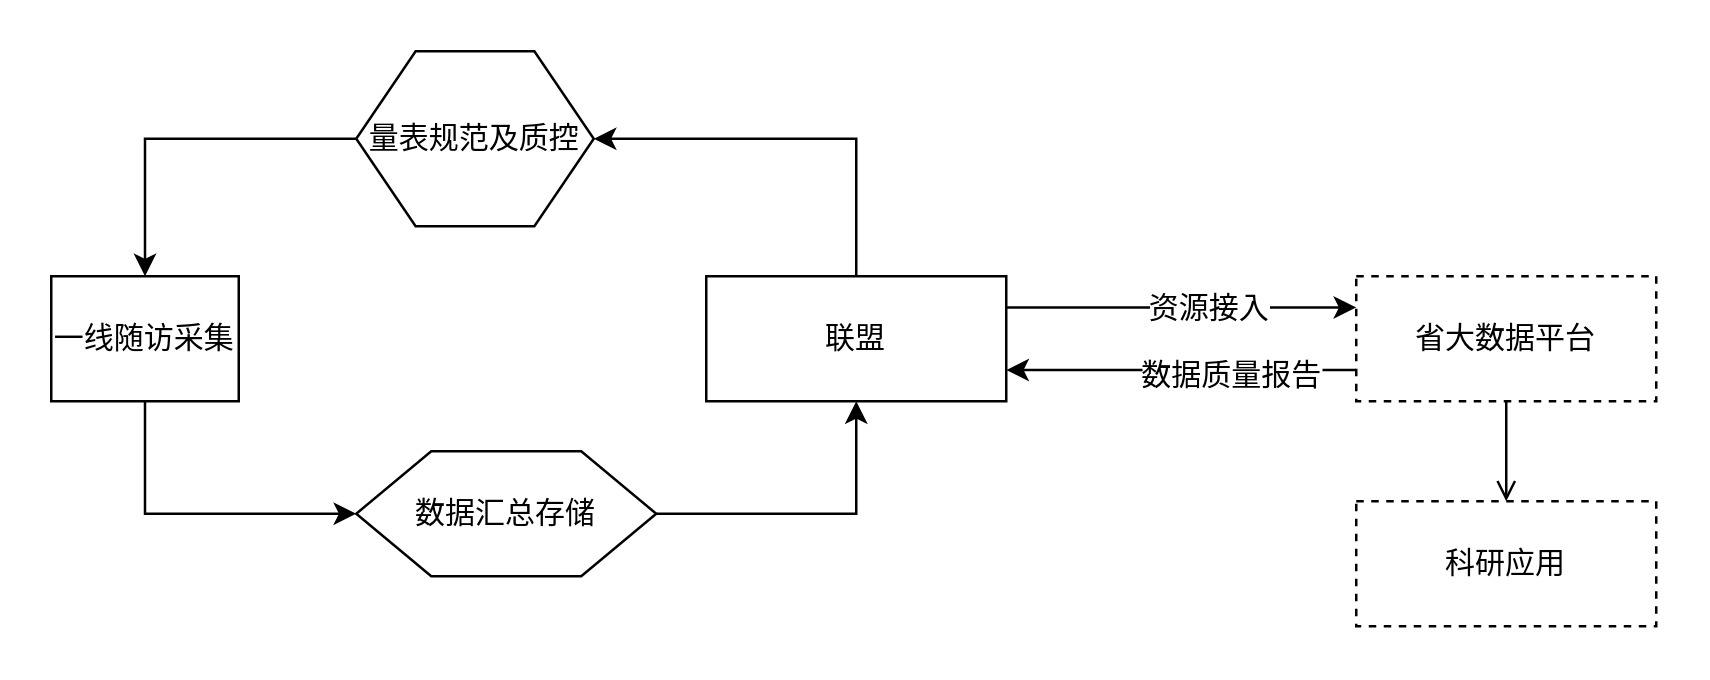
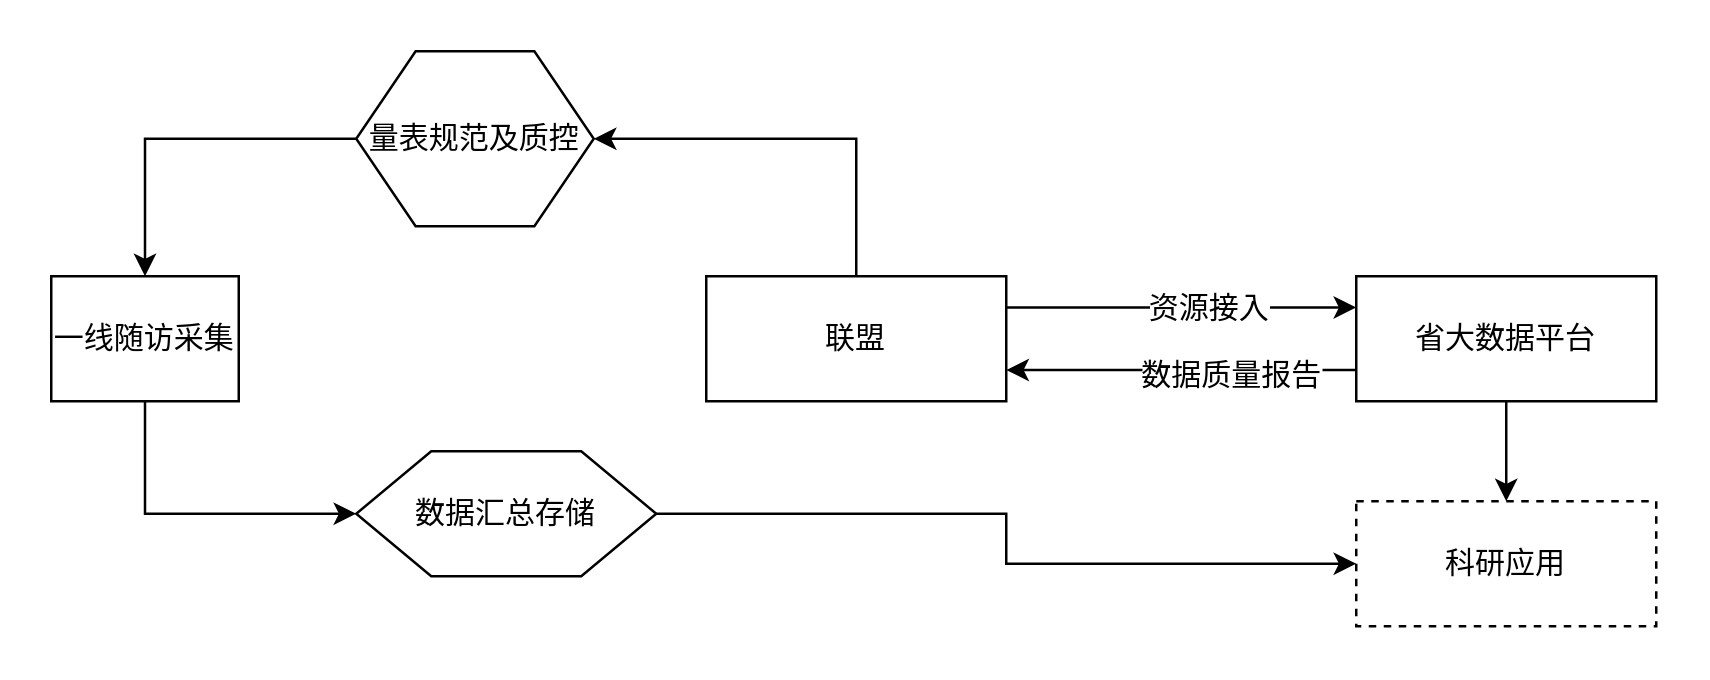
- <mxCell id="15" value="省大数据平台" style="rounded=0;whiteSpace=wrap;html=1;dashed=1;" vertex="1" parent="1"><mxGeometry x="542" y="110" width="120" height="50" as="geometry" /></mxCell>
+ <mxCell id="15" value="省大数据平台" style="rounded=0;whiteSpace=wrap;html=1;" vertex="1" parent="1"><mxGeometry x="542" y="110" width="120" height="50" as="geometry" /></mxCell>
- <mxCell id="10" style="edgeStyle=orthogonalEdgeStyle;rounded=0;orthogonalLoop=1;jettySize=auto;html=1;exitX=1;exitY=0.5;exitDx=0;exitDy=0;entryX=0.5;entryY=1;entryDx=0;entryDy=0;" edge="1" parent="1" source="11" target="7"><mxGeometry relative="1" as="geometry" /></mxCell>
+ <mxCell id="10" style="edgeStyle=orthogonalEdgeStyle;rounded=0;orthogonalLoop=1;jettySize=auto;html=1;exitX=1;exitY=0.5;exitDx=0;exitDy=0;" edge="1" parent="1" source="11" target="16"><mxGeometry relative="1" as="geometry" /></mxCell>
- <mxCell id="14" style="edgeStyle=orthogonalEdgeStyle;rounded=0;orthogonalLoop=1;jettySize=auto;html=1;exitX=0.5;exitY=1;exitDx=0;exitDy=0;entryX=0.5;entryY=0;entryDx=0;entryDy=0;endArrow=open;" edge="1" parent="1" source="15" target="16"><mxGeometry relative="1" as="geometry" /></mxCell>
+ <mxCell id="14" style="edgeStyle=orthogonalEdgeStyle;rounded=0;orthogonalLoop=1;jettySize=auto;html=1;exitX=0.5;exitY=1;exitDx=0;exitDy=0;entryX=0.5;entryY=0;entryDx=0;entryDy=0;" edge="1" parent="1" source="15" target="16"><mxGeometry relative="1" as="geometry" /></mxCell>
